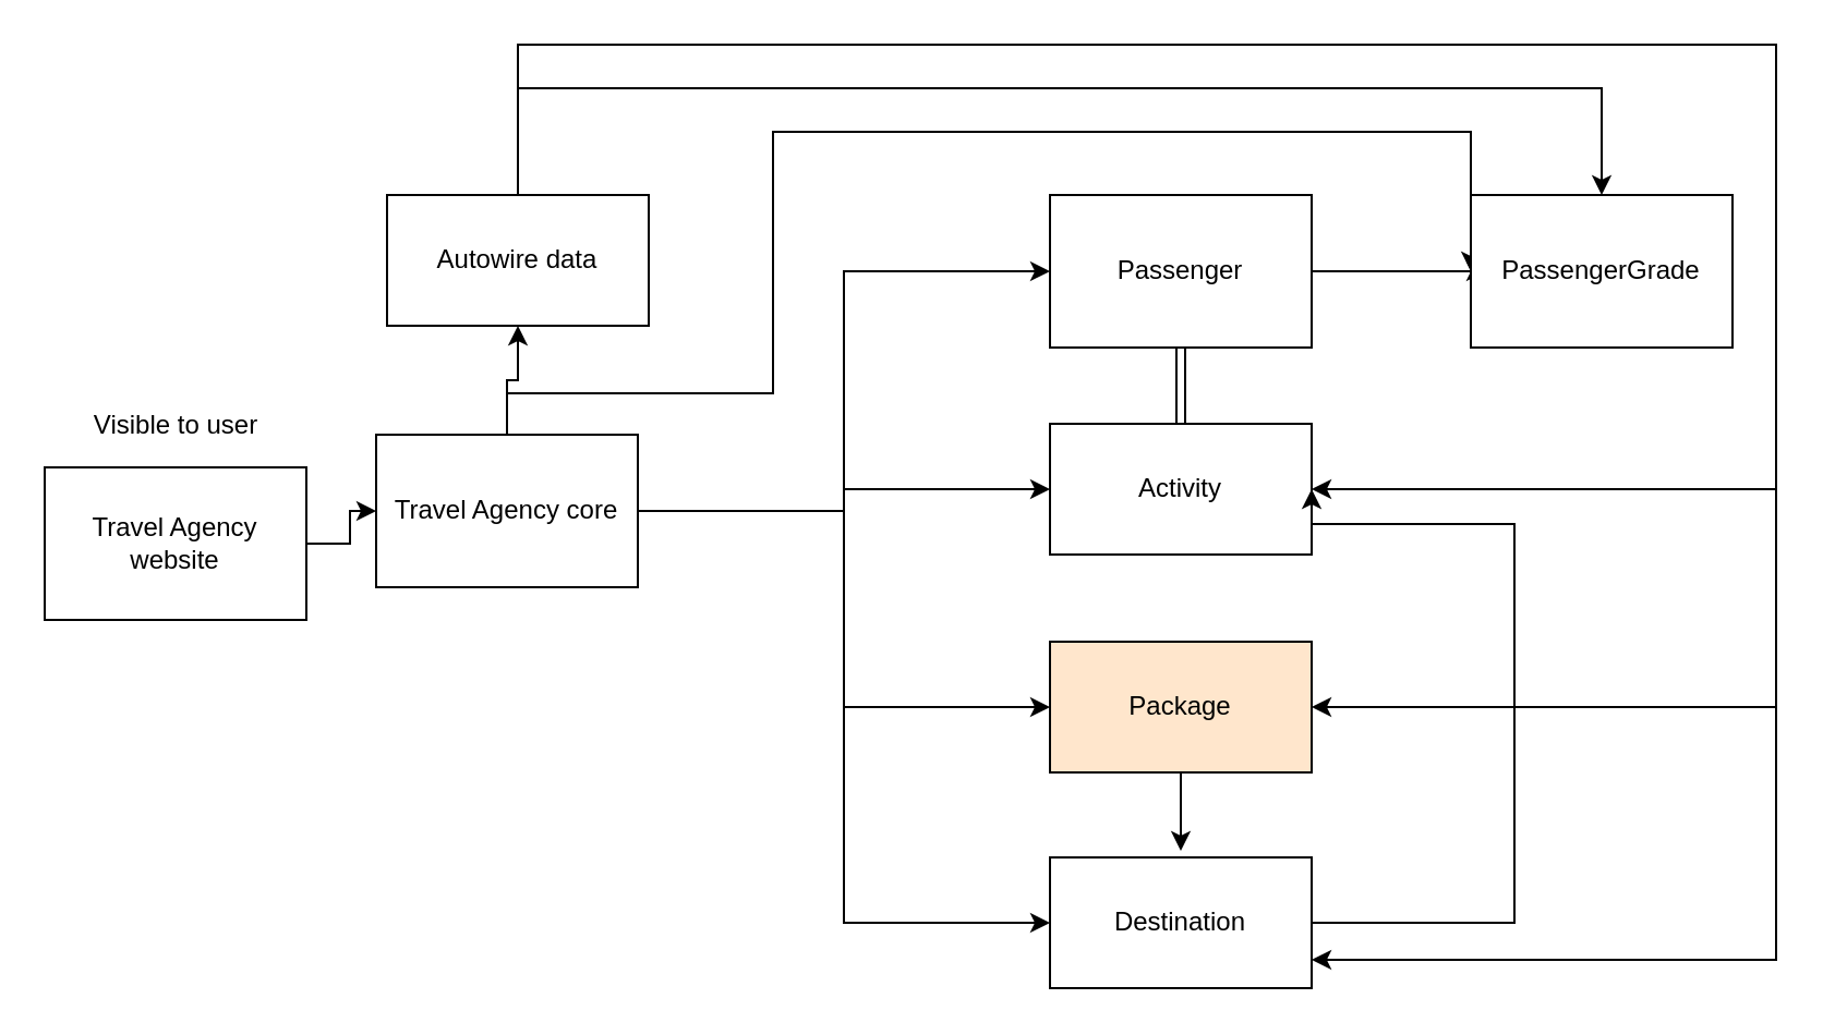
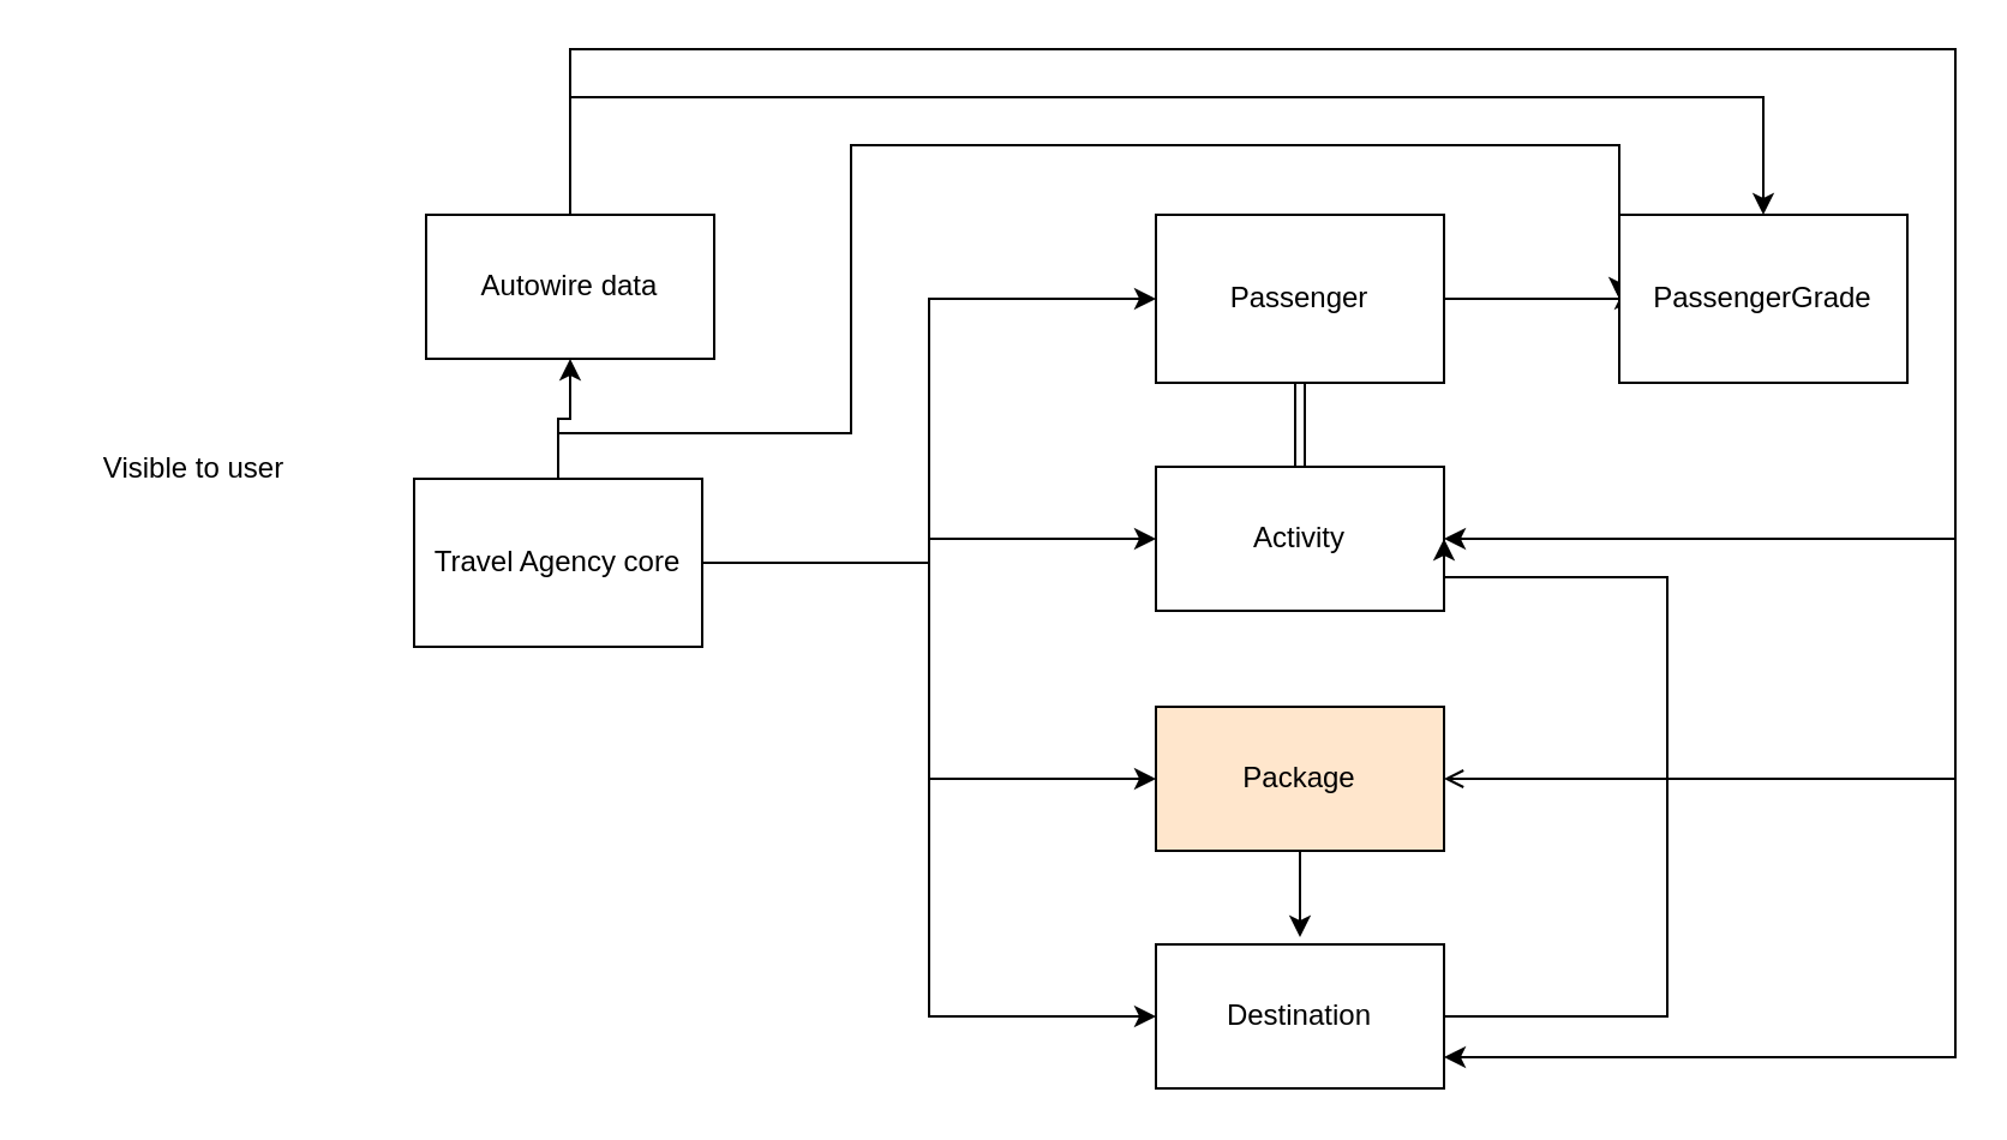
- <mxCell id="3" value="Travel Agency website" style="rounded=0;whiteSpace=wrap;html=1;" parent="1" vertex="1"><mxGeometry x="20" y="214" width="120" height="70" as="geometry" /></mxCell>
- <mxCell id="2" value="" style="edgeStyle=orthogonalEdgeStyle;rounded=0;orthogonalLoop=1;jettySize=auto;html=1;" parent="1" source="3" target="10" edge="1"><mxGeometry relative="1" as="geometry" /></mxCell>
- <mxCell id="22" style="edgeStyle=orthogonalEdgeStyle;rounded=0;orthogonalLoop=1;jettySize=auto;html=1;exitX=0.5;exitY=0;exitDx=0;exitDy=0;entryX=1;entryY=0.5;entryDx=0;entryDy=0;" parent="1" source="25" target="16" edge="1"><mxGeometry relative="1" as="geometry"><Array as="points"><mxPoint x="237" y="20" /><mxPoint x="814" y="20" /><mxPoint x="814" y="324" /></Array></mxGeometry></mxCell>
+ <mxCell id="22" style="edgeStyle=orthogonalEdgeStyle;rounded=0;orthogonalLoop=1;jettySize=auto;html=1;exitX=0.5;exitY=0;exitDx=0;exitDy=0;entryX=1;entryY=0.5;entryDx=0;entryDy=0;endArrow=open;" parent="1" source="25" target="16" edge="1"><mxGeometry relative="1" as="geometry"><Array as="points"><mxPoint x="237" y="20" /><mxPoint x="814" y="20" /><mxPoint x="814" y="324" /></Array></mxGeometry></mxCell>
